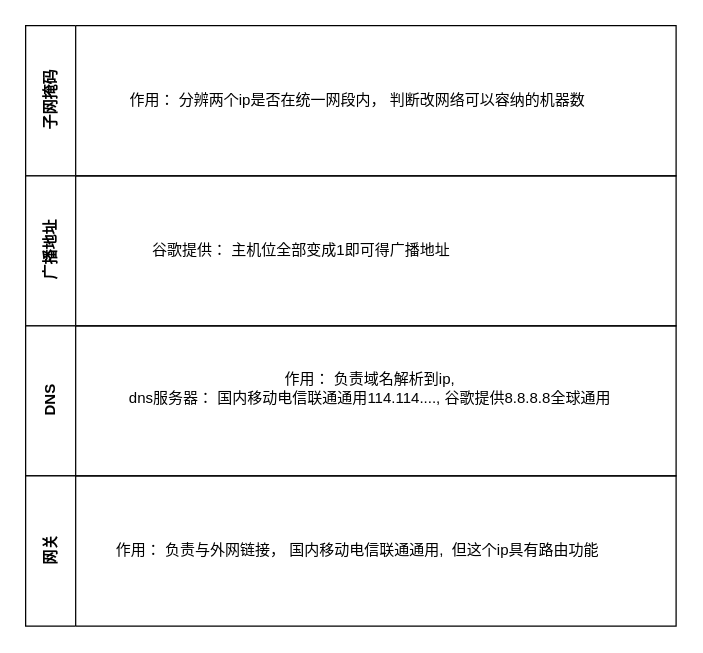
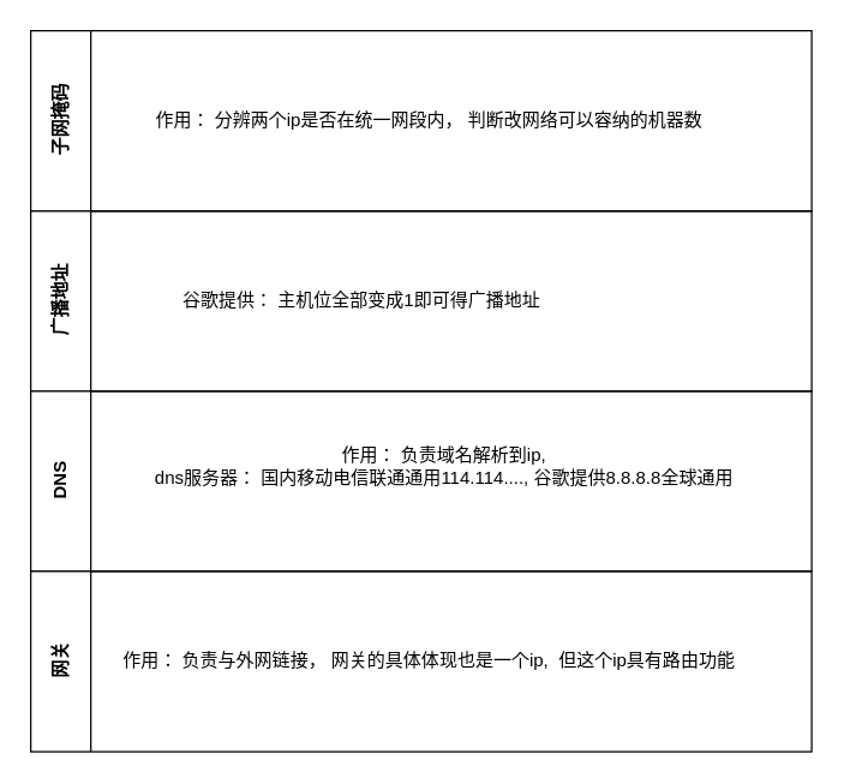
- <mxCell id="8" value="作用： 负责与外网链接， 国内移动电信联通通用,&amp;nbsp; 但这个ip具有路由功能" style="text;html=1;align=center;verticalAlign=middle;resizable=0;points=[];autosize=1;strokeColor=none;fillColor=none;" vertex="1" parent="7"><mxGeometry x="50" y="45" width="430" height="30" as="geometry" /></mxCell>
+ <mxCell id="8" value="作用： 负责与外网链接， 网关的具体体现也是一个ip,&amp;nbsp; 但这个ip具有路由功能" style="text;html=1;align=center;verticalAlign=middle;resizable=0;points=[];autosize=1;strokeColor=none;fillColor=none;" vertex="1" parent="7"><mxGeometry x="50" y="45" width="430" height="30" as="geometry" /></mxCell>
